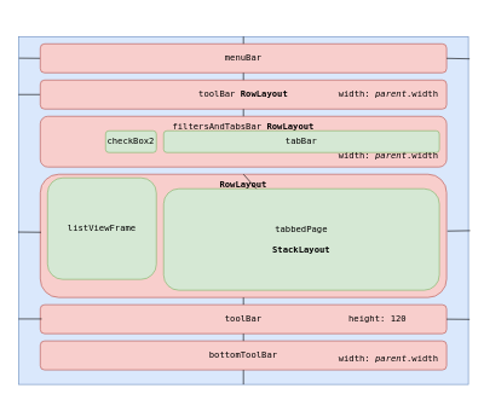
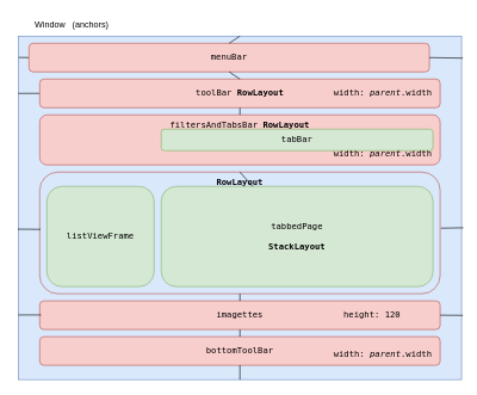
+ <mxCell id="23" value="Window&amp;nbsp; &amp;nbsp;(anchors)" style="text;html=1;strokeColor=none;fillColor=none;align=center;verticalAlign=middle;whiteSpace=wrap;rounded=0;" vertex="1" parent="1"><mxGeometry x="20" y="20" width="160" height="30" as="geometry" /></mxCell>
- <mxCell id="4" value="&lt;pre style=&quot;margin-top: 0px; margin-bottom: 0px;&quot;&gt;menuBar&lt;/pre&gt;" style="rounded=1;whiteSpace=wrap;html=1;fillColor=#f8cecc;strokeColor=#b85450;" vertex="1" parent="1"><mxGeometry x="55" y="60" width="560" height="40" as="geometry" /></mxCell>
+ <mxCell id="4" value="&lt;pre style=&quot;margin-top: 0px; margin-bottom: 0px;&quot;&gt;menuBar&lt;/pre&gt;" style="rounded=1;whiteSpace=wrap;html=1;fillColor=#f8cecc;strokeColor=#b85450;" vertex="1" parent="1"><mxGeometry x="40" y="60" width="560" height="40" as="geometry" /></mxCell>
- <mxCell id="19" value="&lt;pre style=&quot;margin-top: 0px; margin-bottom: 0px;&quot;&gt;checkBox2&lt;/pre&gt;" style="rounded=1;whiteSpace=wrap;html=1;fillColor=#d5e8d4;strokeColor=#82b366;" vertex="1" parent="1"><mxGeometry x="145" y="180" width="70" height="30" as="geometry" /></mxCell>
- <mxCell id="11" value="&lt;pre style=&quot;border-color: var(--border-color); margin-top: 0px; margin-bottom: 0px;&quot;&gt;&lt;b style=&quot;border-color: var(--border-color);&quot;&gt;RowLayout&lt;/b&gt;&lt;/pre&gt;" style="rounded=1;whiteSpace=wrap;html=1;fillColor=#f8cecc;strokeColor=#b85450;verticalAlign=top;" vertex="1" parent="1"><mxGeometry x="55" y="240" width="560" height="170" as="geometry" /></mxCell>
+ <mxCell id="11" value="&lt;pre style=&quot;border-color: var(--border-color); margin-top: 0px; margin-bottom: 0px;&quot;&gt;&lt;b style=&quot;border-color: var(--border-color);&quot;&gt;RowLayout&lt;/b&gt;&lt;/pre&gt;" style="rounded=1;whiteSpace=wrap;html=1;fillColor=#dae8fc;strokeColor=#b85450;verticalAlign=top;" vertex="1" parent="1"><mxGeometry x="55" y="240" width="560" height="170" as="geometry" /></mxCell>
- <mxCell id="21" value="&lt;pre style=&quot;margin-top: 0px; margin-bottom: 0px;&quot;&gt;listViewFrame&lt;/pre&gt;" style="rounded=1;whiteSpace=wrap;html=1;fillColor=#d5e8d4;strokeColor=#82b366;" vertex="1" parent="1"><mxGeometry x="65" y="245" width="150" height="140" as="geometry" /></mxCell>
+ <mxCell id="21" value="&lt;pre style=&quot;margin-top: 0px; margin-bottom: 0px;&quot;&gt;listViewFrame&lt;/pre&gt;" style="rounded=1;whiteSpace=wrap;html=1;fillColor=#d5e8d4;strokeColor=#82b366;" vertex="1" parent="1"><mxGeometry x="65" y="260" width="150" height="140" as="geometry" /></mxCell>
- <mxCell id="12" value="&lt;pre style=&quot;margin-top: 0px; margin-bottom: 0px;&quot;&gt;toolBar&lt;/pre&gt;" style="rounded=1;whiteSpace=wrap;html=1;fillColor=#f8cecc;strokeColor=#b85450;" vertex="1" parent="1"><mxGeometry x="55" y="420" width="560" height="40" as="geometry" /></mxCell>
+ <mxCell id="12" value="&lt;pre style=&quot;margin-top: 0px; margin-bottom: 0px;&quot;&gt;imagettes&lt;/pre&gt;" style="rounded=1;whiteSpace=wrap;html=1;fillColor=#f8cecc;strokeColor=#b85450;" vertex="1" parent="1"><mxGeometry x="55" y="420" width="560" height="40" as="geometry" /></mxCell>
